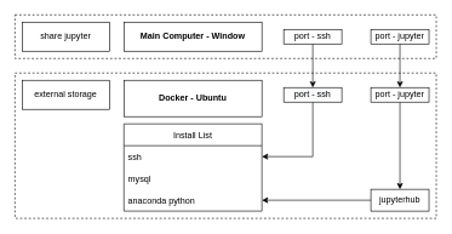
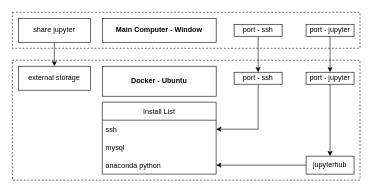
+ <mxCell id="20" style="edgeStyle=orthogonalEdgeStyle;rounded=0;orthogonalLoop=1;jettySize=auto;html=1;entryX=0.5;entryY=0;entryDx=0;entryDy=0;" edge="1" parent="1" source="21" target="22"><mxGeometry relative="1" as="geometry" /></mxCell>
